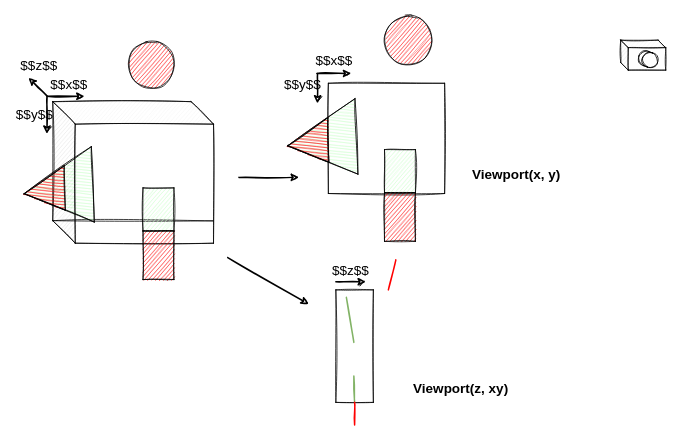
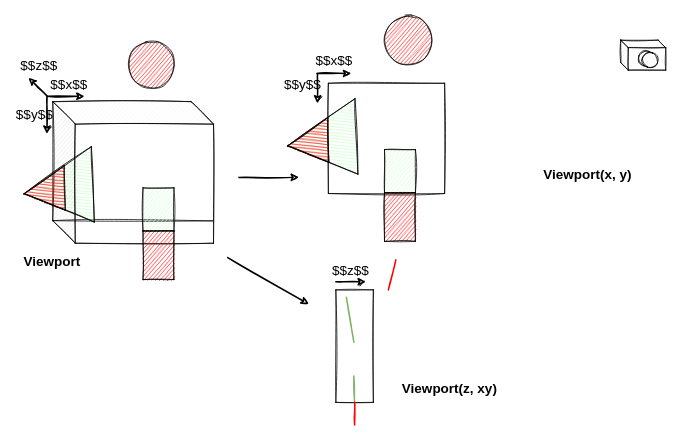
- <mxCell id="34" value="Viewport(x, y)" style="text;html=1;strokeColor=none;fillColor=none;align=center;verticalAlign=middle;whiteSpace=wrap;rounded=0;fontSize=18;fontStyle=1;sketch=1;" parent="1" vertex="1"><mxGeometry x="622.72" y="218" width="130.28" height="30" as="geometry" /></mxCell>
+ <mxCell id="34" value="Viewport(x, y)" style="text;html=1;strokeColor=none;fillColor=none;align=center;verticalAlign=middle;whiteSpace=wrap;rounded=0;fontSize=18;fontStyle=1;sketch=1;" parent="1" vertex="1"><mxGeometry x="717.72" y="218" width="130.28" height="30" as="geometry" /></mxCell>
+ <mxCell id="26" value="Viewport" style="text;html=1;strokeColor=none;fillColor=none;align=center;verticalAlign=middle;whiteSpace=wrap;rounded=0;fontSize=18;fontStyle=1;sketch=1;" parent="1" vertex="1"><mxGeometry x="38.73" y="334" width="60" height="30" as="geometry" /></mxCell>
- <mxCell id="35" value="Viewport(z, xy)" style="text;html=1;strokeColor=none;fillColor=none;align=center;verticalAlign=middle;whiteSpace=wrap;rounded=0;fontSize=18;fontStyle=1;sketch=1;" parent="1" vertex="1"><mxGeometry x="549" y="503" width="130.28" height="30" as="geometry" /></mxCell>
+ <mxCell id="35" value="Viewport(z, xy)" style="text;html=1;strokeColor=none;fillColor=none;align=center;verticalAlign=middle;whiteSpace=wrap;rounded=0;fontSize=18;fontStyle=1;sketch=1;" parent="1" vertex="1"><mxGeometry x="534" y="503" width="130.28" height="30" as="geometry" /></mxCell>
